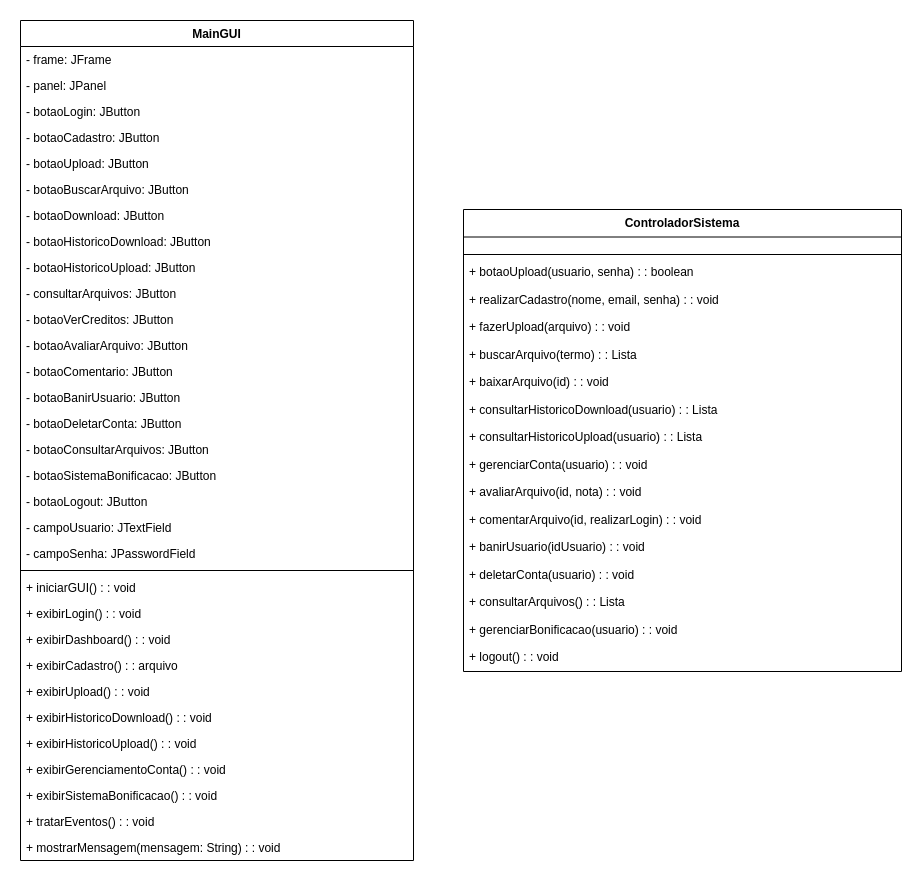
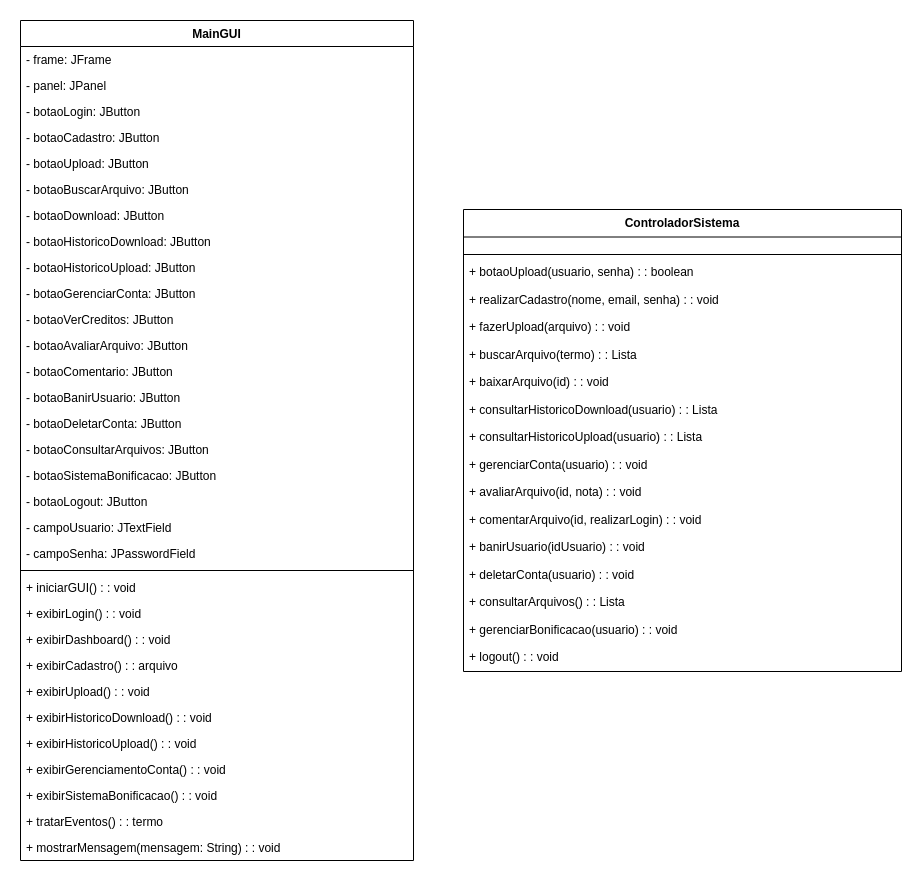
- <mxCell id="12" value="- consultarArquivos: JButton" style="text;strokeColor=none;fillColor=none;align=left;verticalAlign=top;spacingLeft=4;spacingRight=4;overflow=hidden;rotatable=0;points=[[0,0.5],[1,0.5]];portConstraint=eastwest;" vertex="1" parent="2"><mxGeometry y="260" width="393" height="26" as="geometry" /></mxCell>
+ <mxCell id="12" value="- botaoGerenciarConta: JButton" style="text;strokeColor=none;fillColor=none;align=left;verticalAlign=top;spacingLeft=4;spacingRight=4;overflow=hidden;rotatable=0;points=[[0,0.5],[1,0.5]];portConstraint=eastwest;" vertex="1" parent="2"><mxGeometry y="260" width="393" height="26" as="geometry" /></mxCell>
- <mxCell id="33" value="+ tratarEventos() : : void" style="text;strokeColor=none;fillColor=none;align=left;verticalAlign=top;spacingLeft=4;spacingRight=4;overflow=hidden;rotatable=0;points=[[0,0.5],[1,0.5]];portConstraint=eastwest;" vertex="1" parent="2"><mxGeometry y="788" width="393" height="26" as="geometry" /></mxCell>
+ <mxCell id="33" value="+ tratarEventos() : : termo" style="text;strokeColor=none;fillColor=none;align=left;verticalAlign=top;spacingLeft=4;spacingRight=4;overflow=hidden;rotatable=0;points=[[0,0.5],[1,0.5]];portConstraint=eastwest;" vertex="1" parent="2"><mxGeometry y="788" width="393" height="26" as="geometry" /></mxCell>
